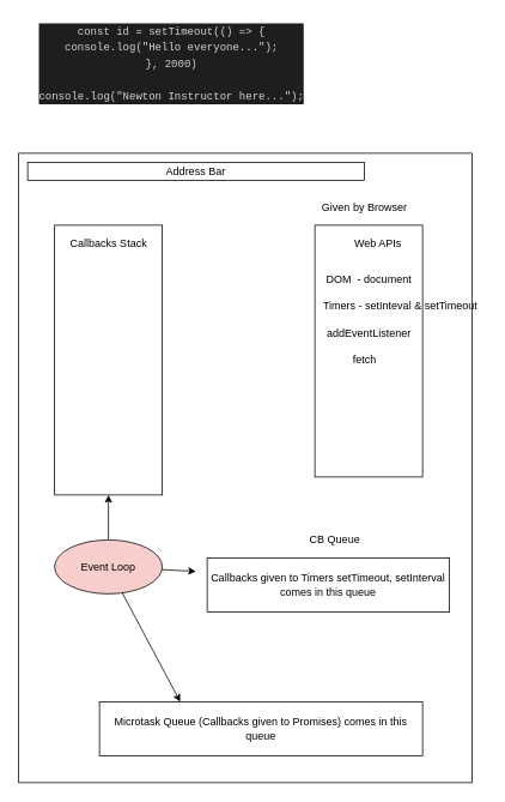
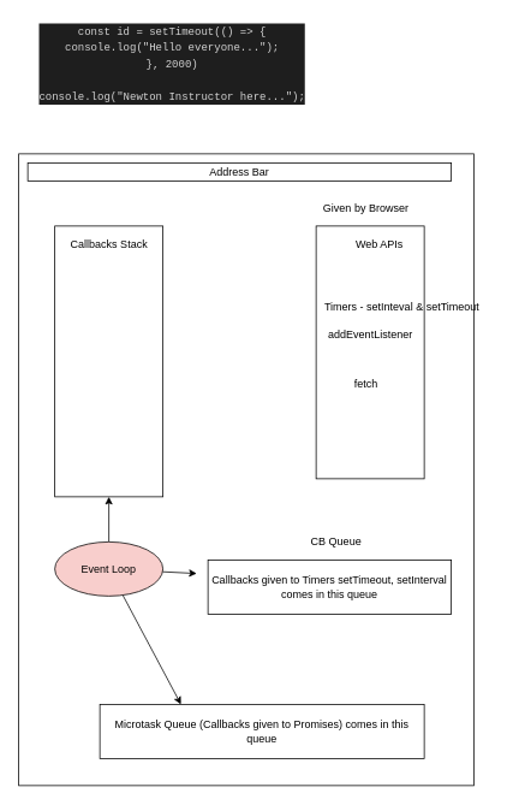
- <mxCell id="8" value="Address Bar" style="whiteSpace=wrap;html=1;" parent="1" vertex="1"><mxGeometry x="30" y="180" width="375" height="20" as="geometry" /></mxCell>
+ <mxCell id="8" value="Address Bar" style="whiteSpace=wrap;html=1;" parent="1" vertex="1"><mxGeometry x="30" y="180" width="470" height="20" as="geometry" /></mxCell>
- <mxCell id="11" value="DOM&amp;nbsp; - document" style="text;html=1;align=center;verticalAlign=middle;resizable=0;points=[];autosize=1;strokeColor=none;fillColor=none;" parent="1" vertex="1"><mxGeometry x="355" y="300" width="110" height="20" as="geometry" /></mxCell>
- <mxCell id="22" value="fetch" style="text;html=1;align=center;verticalAlign=middle;resizable=0;points=[];autosize=1;strokeColor=none;fillColor=none;" vertex="1" parent="1"><mxGeometry x="385" y="390" width="40" height="20" as="geometry" /></mxCell>
+ <mxCell id="22" value="fetch" style="text;html=1;align=center;verticalAlign=middle;resizable=0;points=[];autosize=1;strokeColor=none;fillColor=none;" vertex="1" parent="1"><mxGeometry x="385" y="415" width="40" height="20" as="geometry" /></mxCell>
